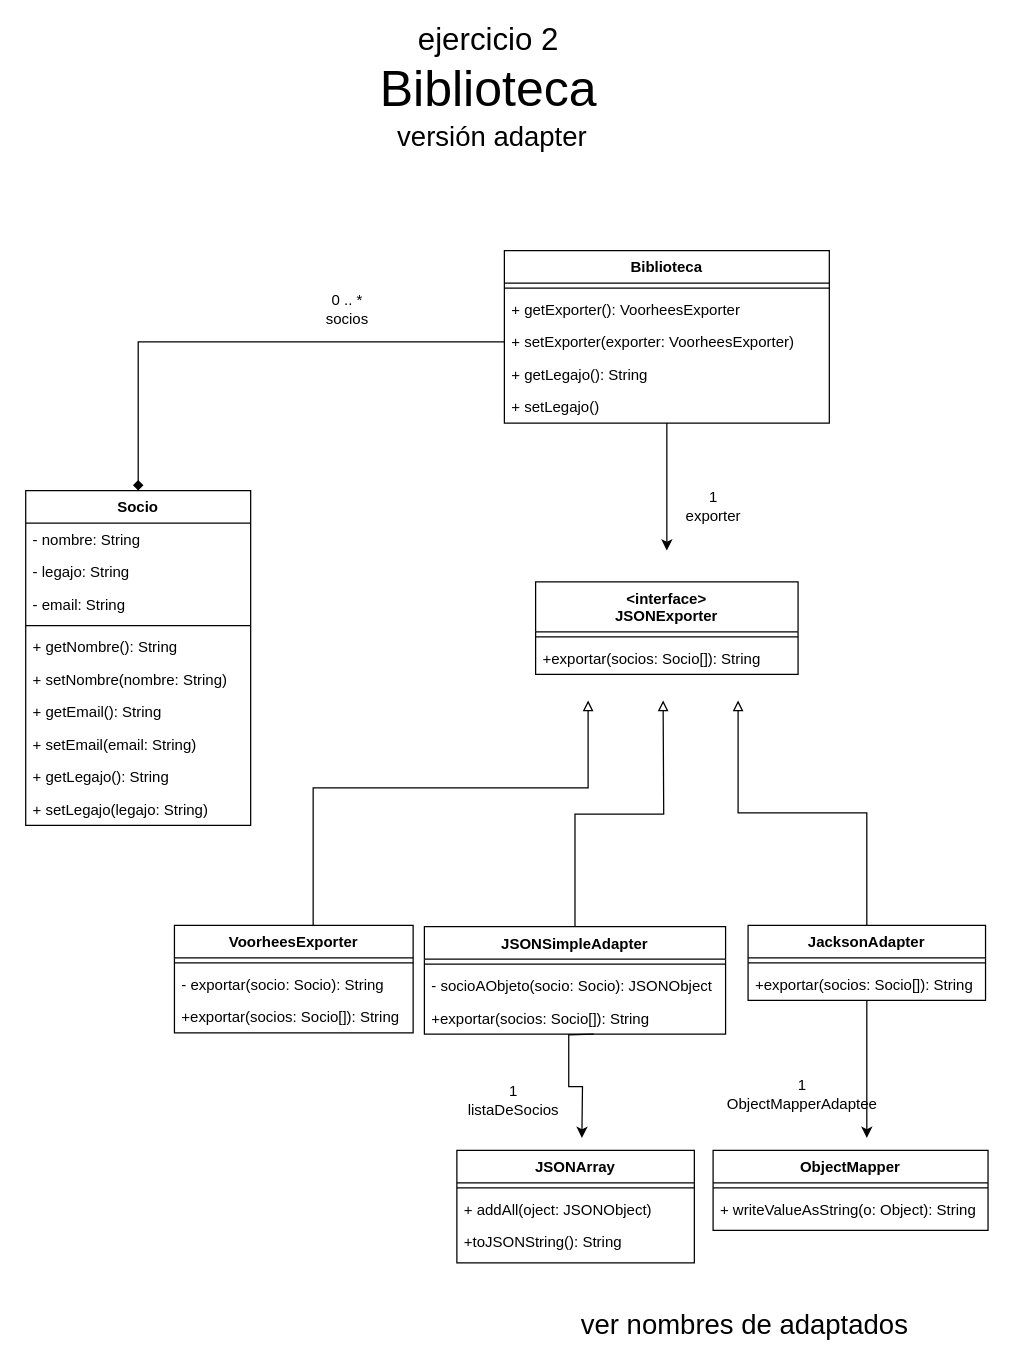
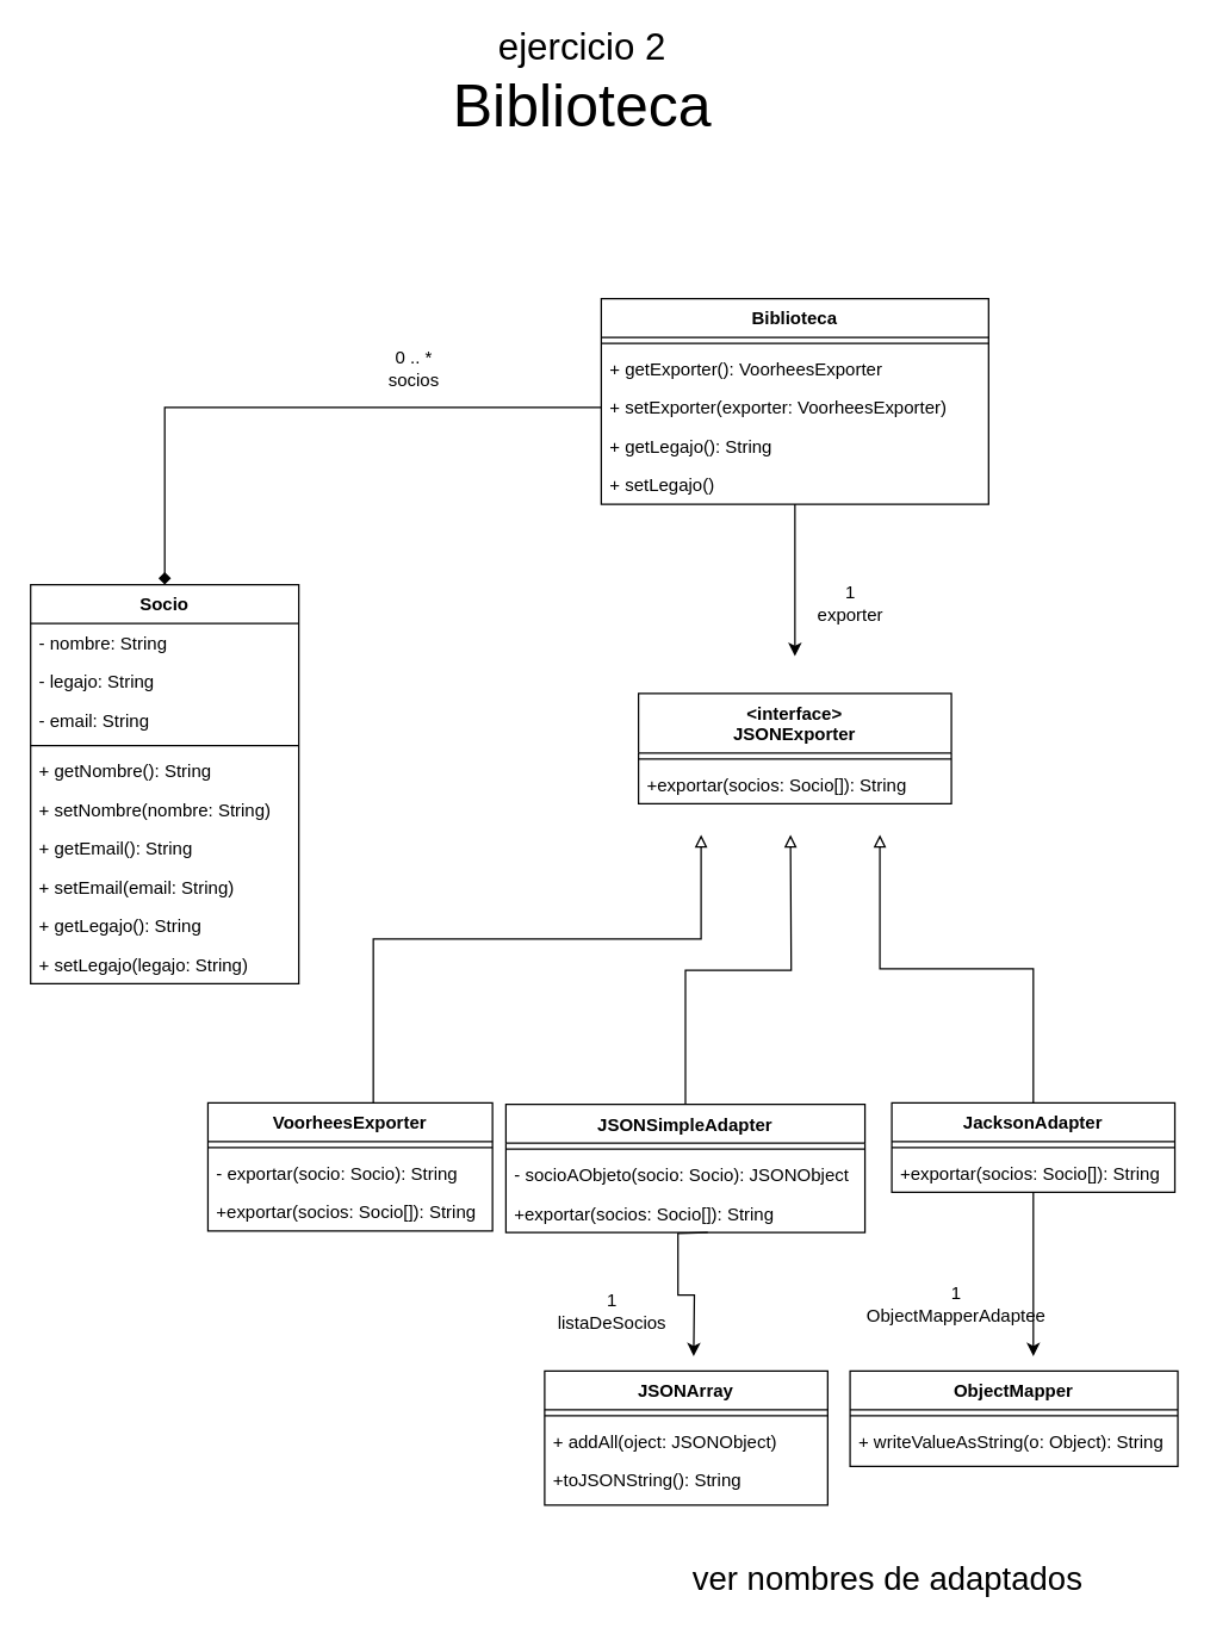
- <mxCell id="53" value="&lt;font style=&quot;font-size: 22px;&quot;&gt;versión adapter&lt;/font&gt;" style="text;html=1;align=center;verticalAlign=middle;resizable=0;points=[];autosize=1;strokeColor=none;fillColor=none;" vertex="1" parent="1"><mxGeometry x="308" y="100" width="170" height="20" as="geometry" /></mxCell>
